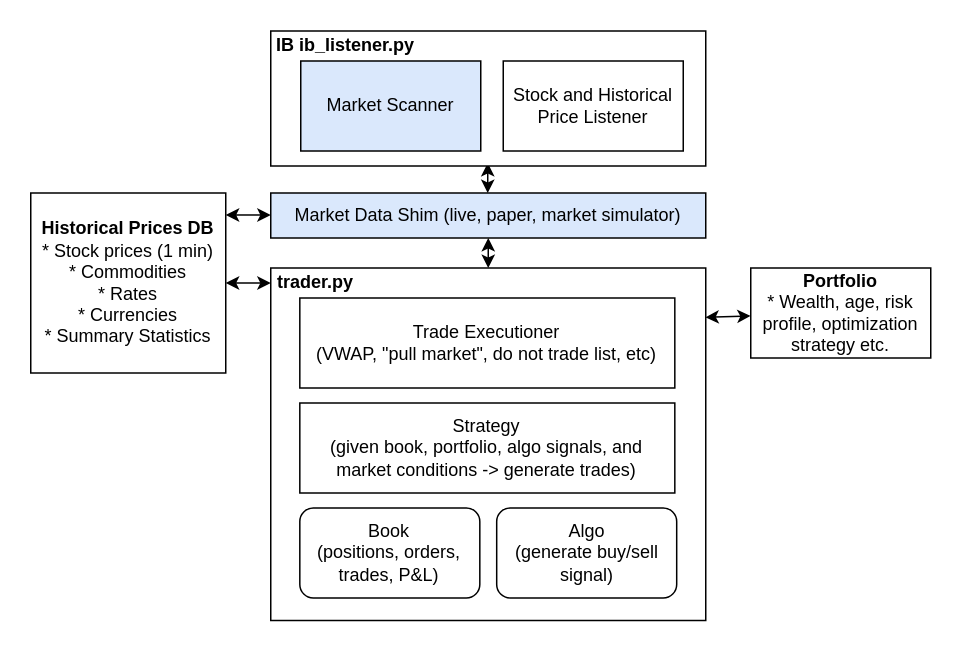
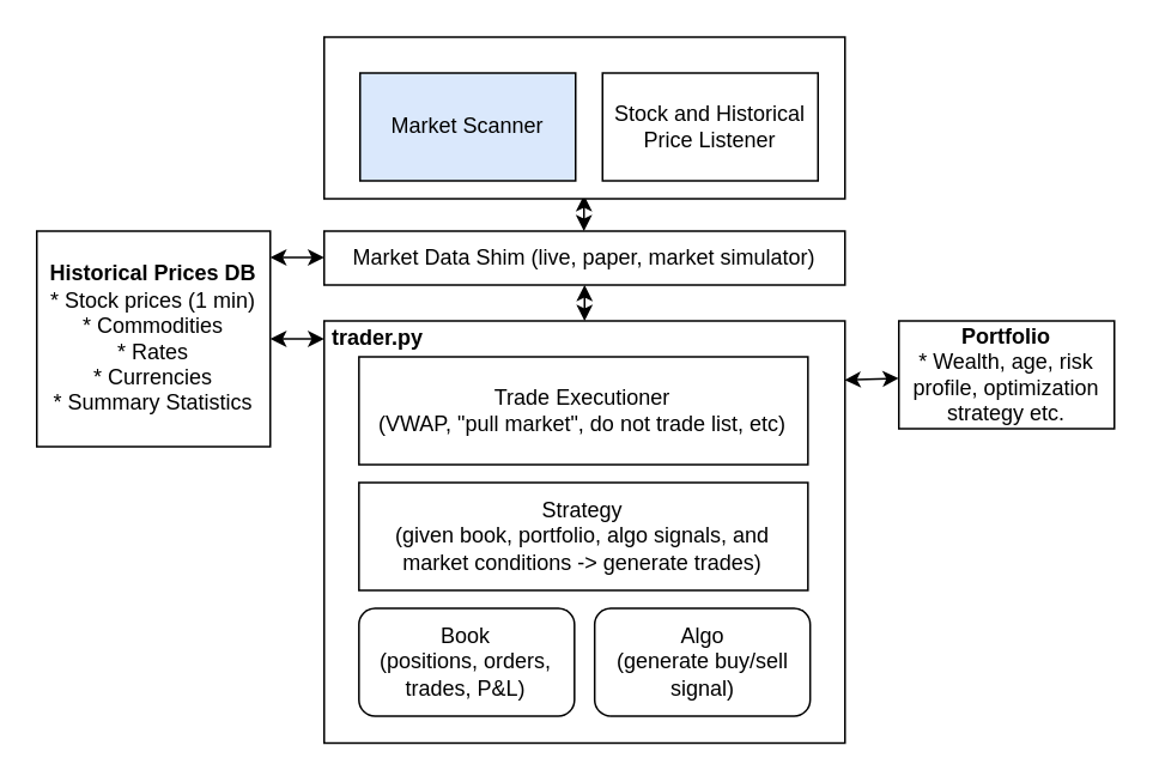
- <mxCell id="21" value="&lt;b&gt;IB ib_listener.py&lt;/b&gt;" style="text;html=1;strokeColor=none;fillColor=none;align=center;verticalAlign=middle;whiteSpace=wrap;rounded=0;" vertex="1" parent="17"><mxGeometry width="100" height="20" as="geometry" /></mxCell>
- <mxCell id="3" value="Market Data Shim (live, paper, market simulator)" style="rounded=0;whiteSpace=wrap;html=1;fillColor=#dae8fc;" vertex="1" parent="1"><mxGeometry x="180" y="128" width="290" height="30" as="geometry" /></mxCell>
+ <mxCell id="3" value="Market Data Shim (live, paper, market simulator)" style="rounded=0;whiteSpace=wrap;html=1;" vertex="1" parent="1"><mxGeometry x="180" y="128" width="290" height="30" as="geometry" /></mxCell>
